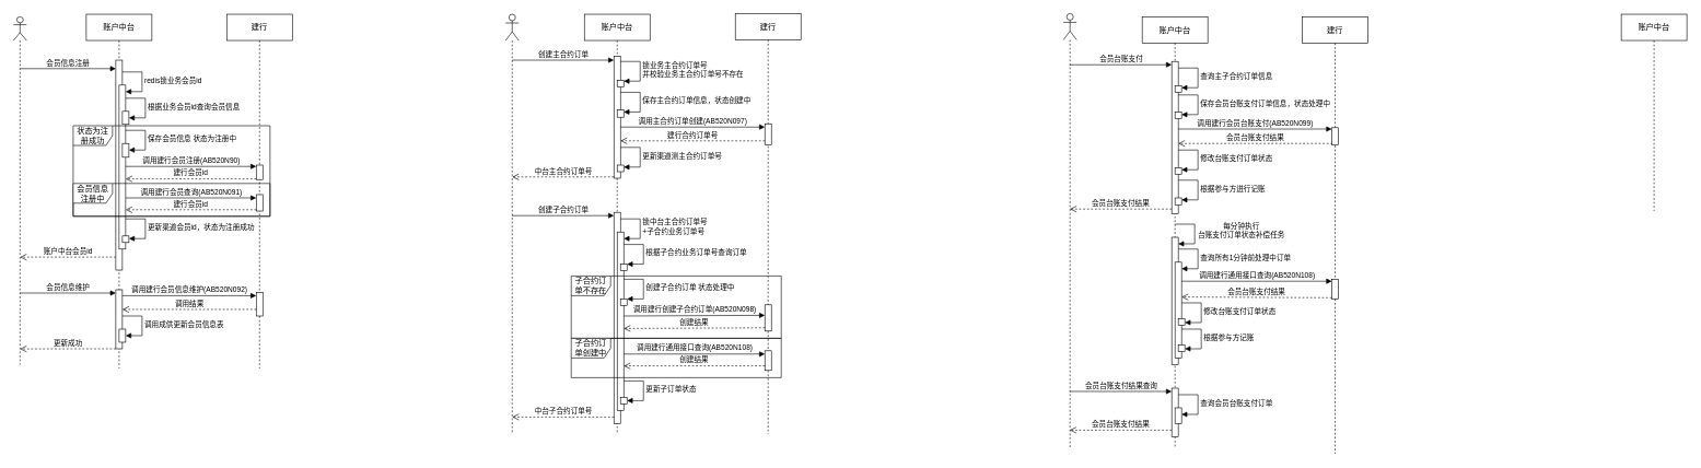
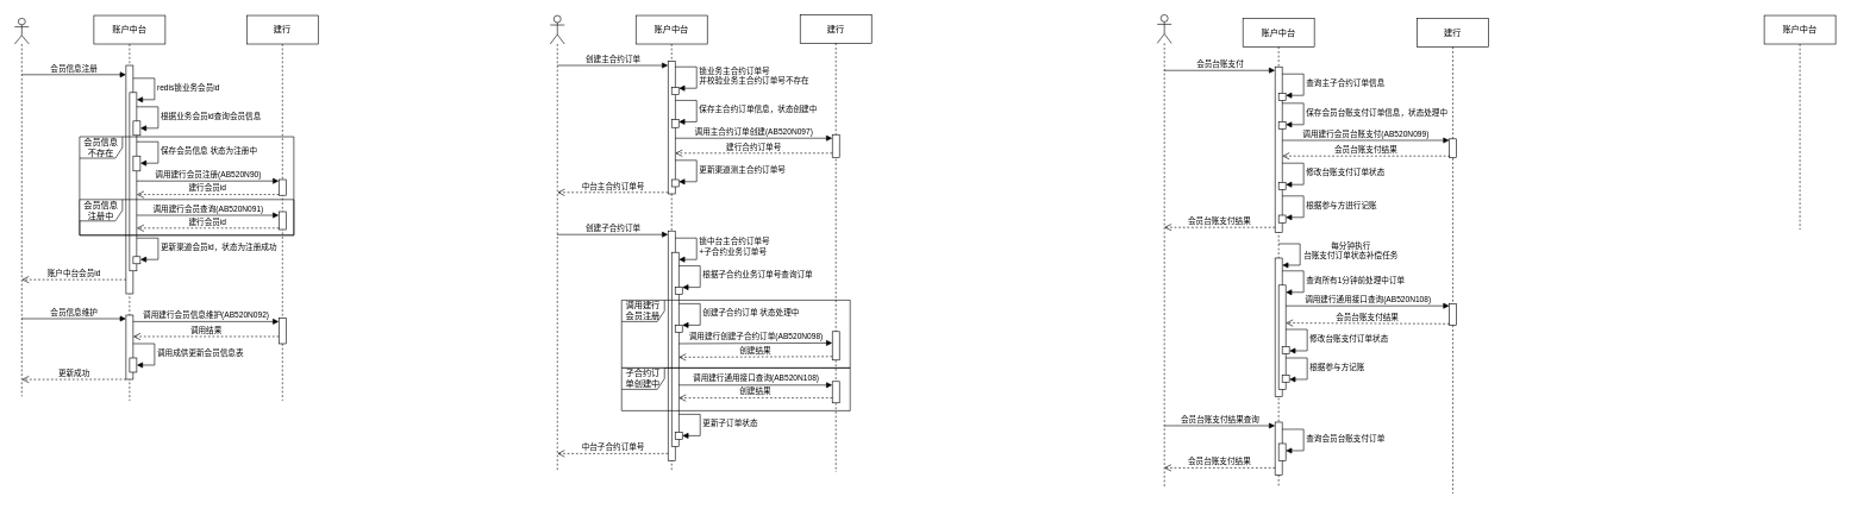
- <mxCell id="17" value="状态为注册成功" style="shape=umlFrame;whiteSpace=wrap;html=1;pointerEvents=0;" parent="1" vertex="1"><mxGeometry x="111" y="191" width="300" height="138" as="geometry" /></mxCell>
+ <mxCell id="17" value="会员信息不存在" style="shape=umlFrame;whiteSpace=wrap;html=1;pointerEvents=0;" parent="1" vertex="1"><mxGeometry x="111" y="191" width="300" height="138" as="geometry" /></mxCell>
- <mxCell id="58" value="子合约订单不存在" style="shape=umlFrame;whiteSpace=wrap;html=1;pointerEvents=0;" parent="1" vertex="1"><mxGeometry x="870" y="420" width="320" height="95" as="geometry" /></mxCell>
+ <mxCell id="58" value="调用建行会员注册" style="shape=umlFrame;whiteSpace=wrap;html=1;pointerEvents=0;" parent="1" vertex="1"><mxGeometry x="870" y="420" width="320" height="95" as="geometry" /></mxCell>
